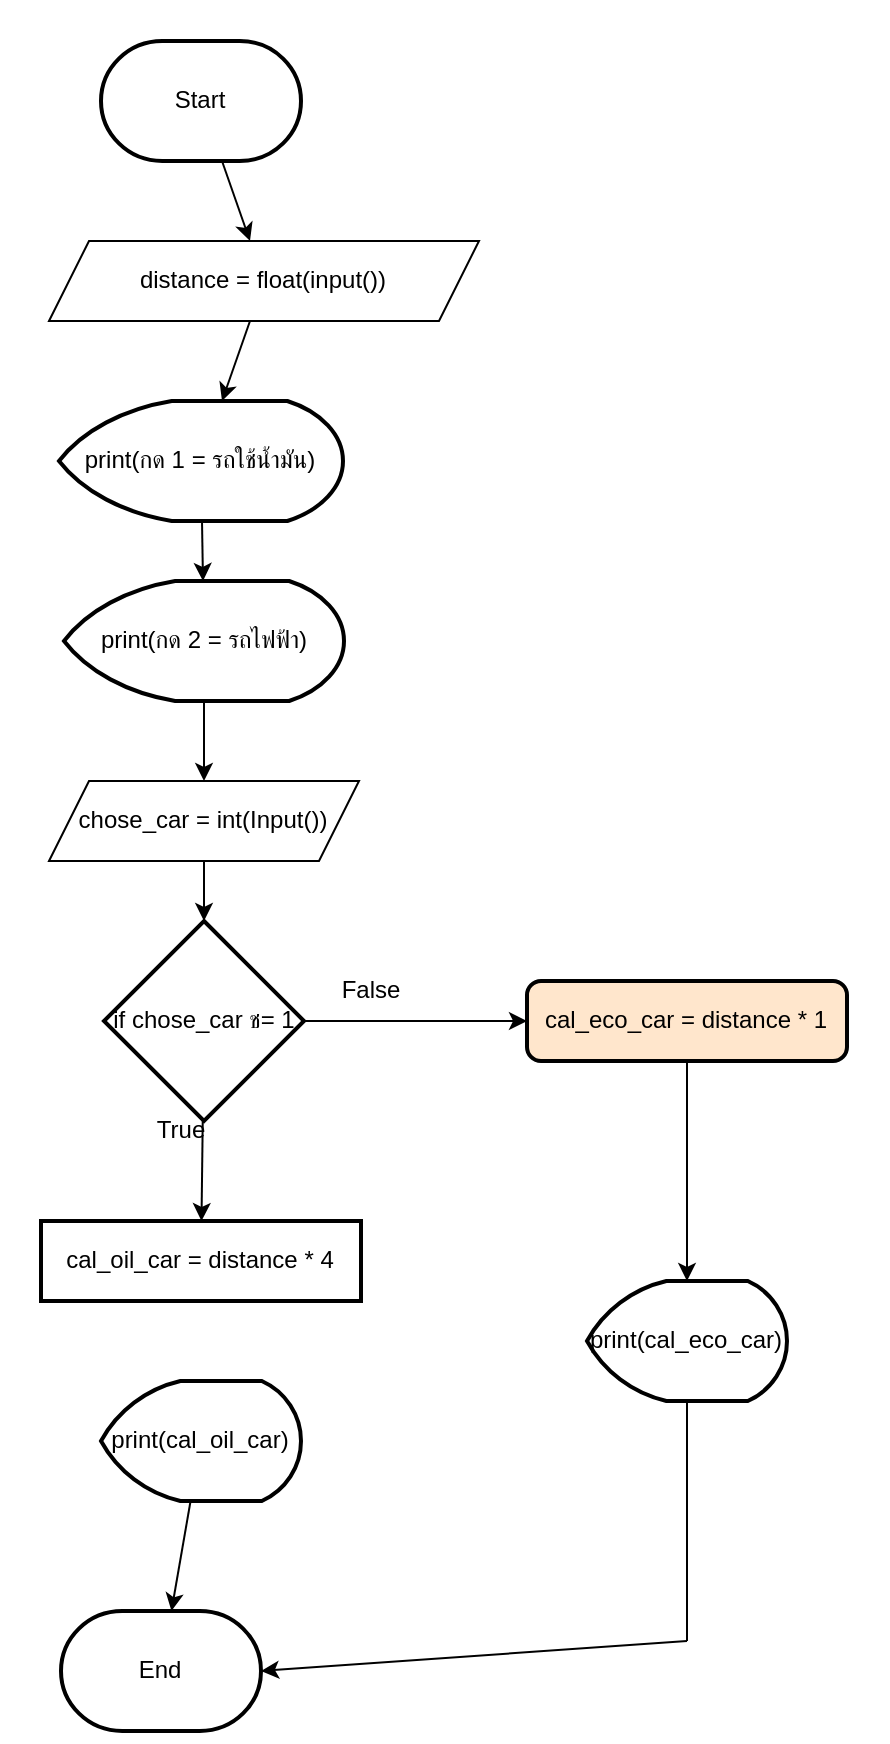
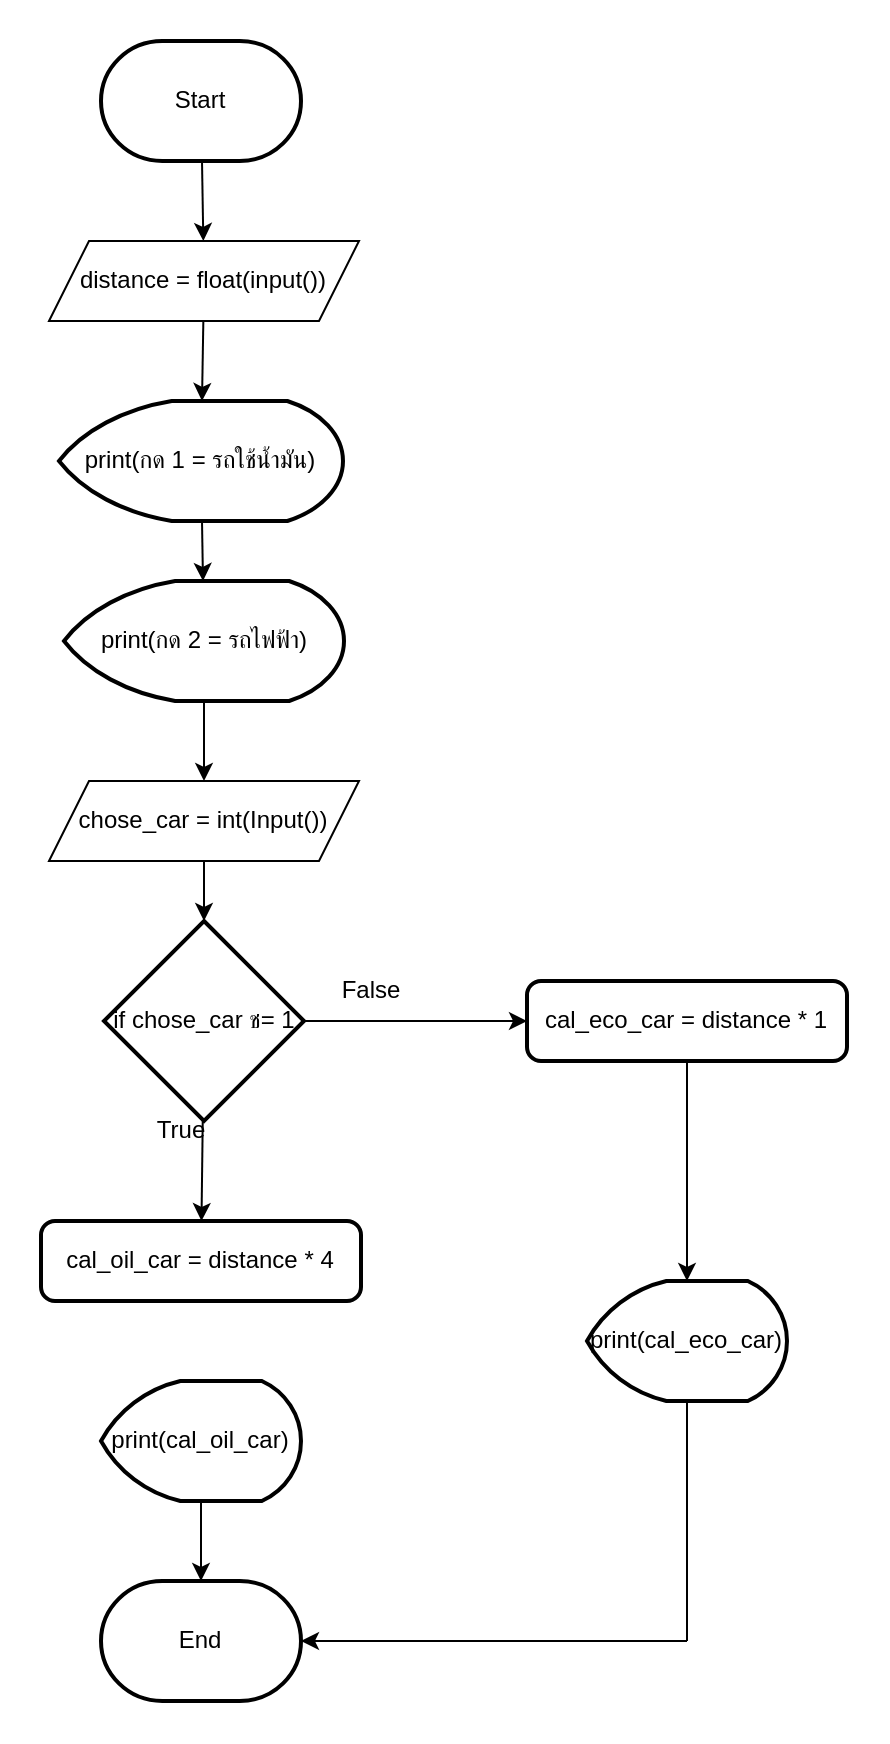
- <mxCell id="6" value="distance = float(input())" style="shape=parallelogram;perimeter=parallelogramPerimeter;whiteSpace=wrap;html=1;fixedSize=1;" parent="1" vertex="1"><mxGeometry x="24" y="120" width="215" height="40" as="geometry" /></mxCell>
+ <mxCell id="6" value="distance = float(input())" style="shape=parallelogram;perimeter=parallelogramPerimeter;whiteSpace=wrap;html=1;fixedSize=1;" parent="1" vertex="1"><mxGeometry x="24" y="120" width="155" height="40" as="geometry" /></mxCell>
- <mxCell id="14" value="cal_eco_car = distance * 1" style="rounded=1;whiteSpace=wrap;html=1;absoluteArcSize=1;arcSize=14;strokeWidth=2;fillColor=#ffe6cc;" parent="1" vertex="1"><mxGeometry x="263" y="490" width="160" height="40" as="geometry" /></mxCell>
+ <mxCell id="14" value="cal_eco_car = distance * 1" style="rounded=1;whiteSpace=wrap;html=1;absoluteArcSize=1;arcSize=14;strokeWidth=2;" parent="1" vertex="1"><mxGeometry x="263" y="490" width="160" height="40" as="geometry" /></mxCell>
- <mxCell id="12" value="cal_oil_car = distance * 4" style="whiteSpace=wrap;html=1;absoluteArcSize=1;arcSize=14;strokeWidth=2;rounded=0;" parent="1" vertex="1"><mxGeometry x="20" y="610" width="160" height="40" as="geometry" /></mxCell>
+ <mxCell id="12" value="cal_oil_car = distance * 4" style="rounded=1;whiteSpace=wrap;html=1;absoluteArcSize=1;arcSize=14;strokeWidth=2;" parent="1" vertex="1"><mxGeometry x="20" y="610" width="160" height="40" as="geometry" /></mxCell>
- <mxCell id="4" value="End" style="strokeWidth=2;html=1;shape=mxgraph.flowchart.terminator;whiteSpace=wrap;" parent="1" vertex="1"><mxGeometry x="30" y="805" width="100" height="60" as="geometry" /></mxCell>
+ <mxCell id="4" value="End" style="strokeWidth=2;html=1;shape=mxgraph.flowchart.terminator;whiteSpace=wrap;" parent="1" vertex="1"><mxGeometry x="50" y="790" width="100" height="60" as="geometry" /></mxCell>
